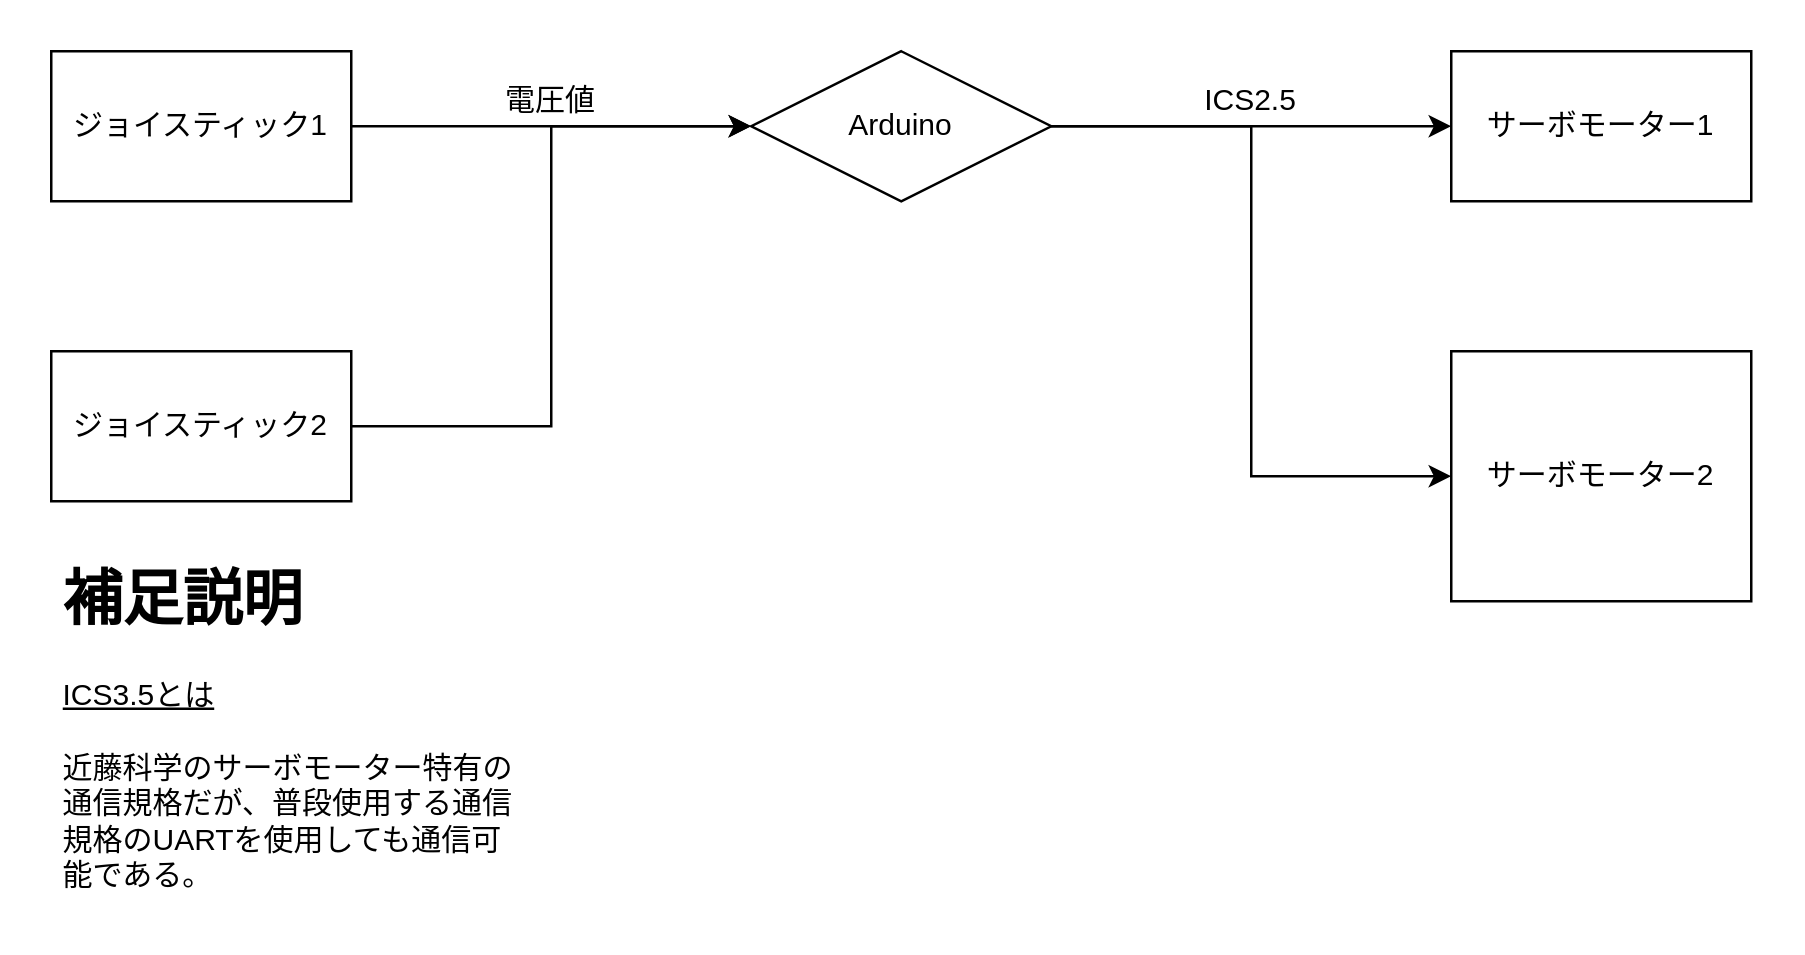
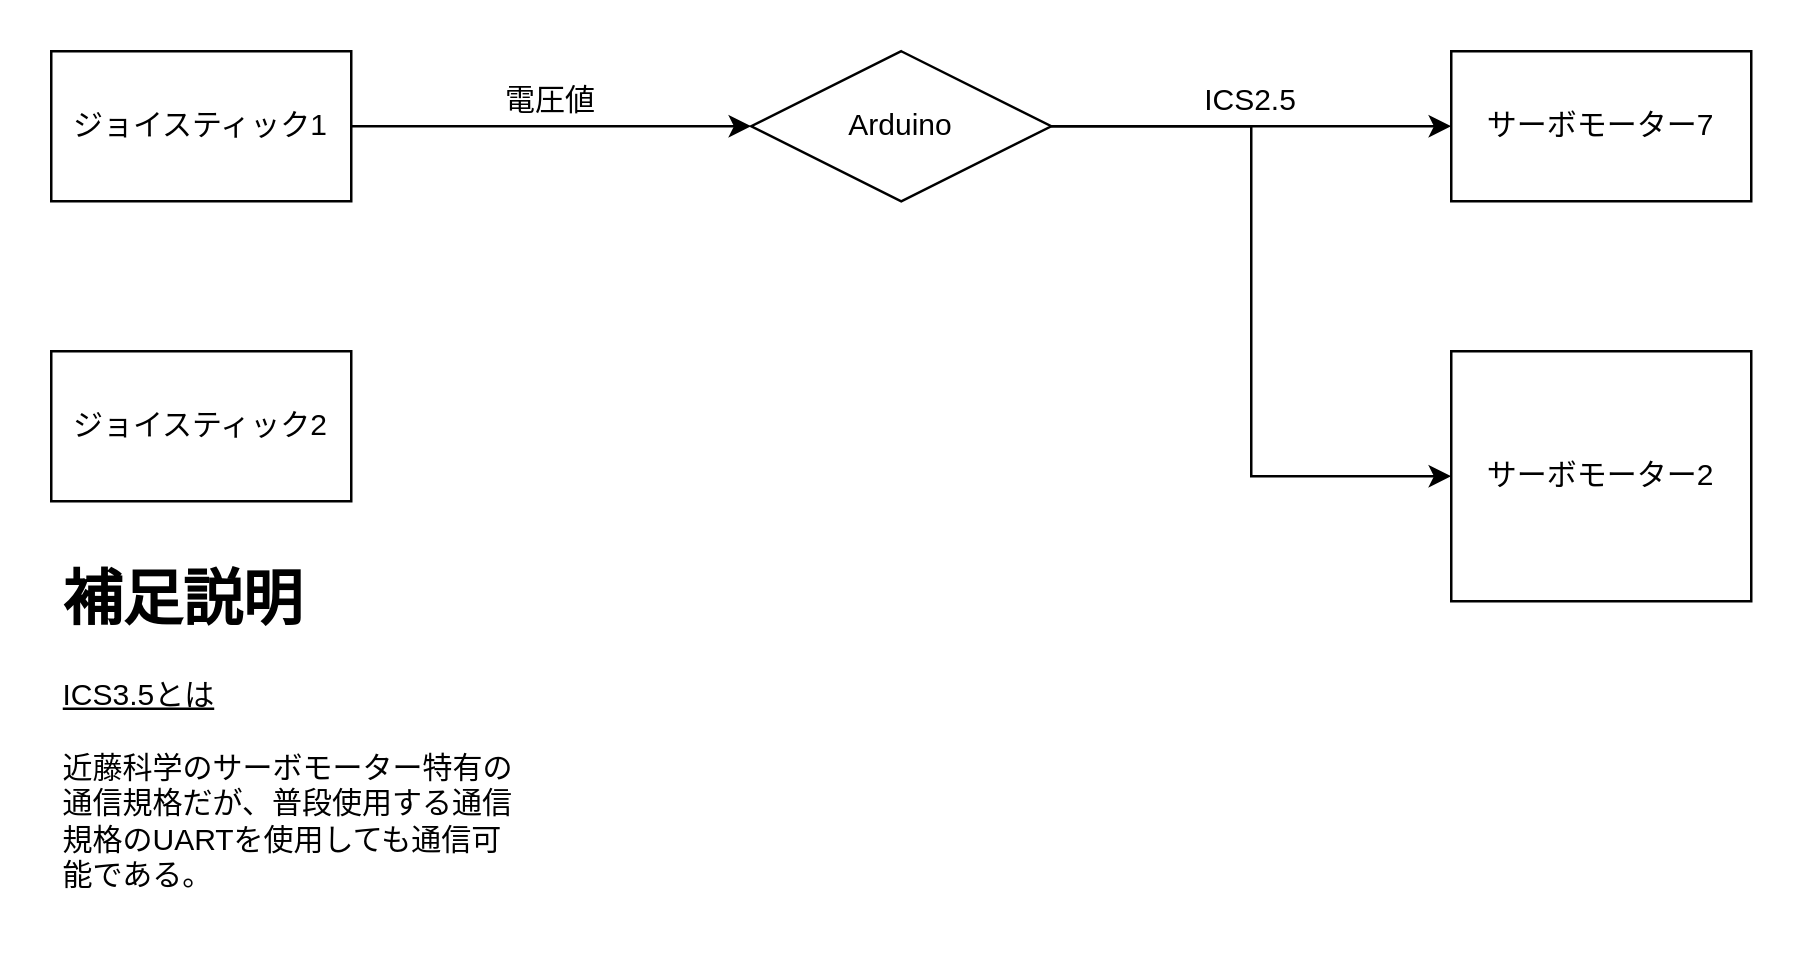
- <mxCell id="10" value="サーボモーター1" style="rounded=0;whiteSpace=wrap;html=1;" vertex="1" parent="1"><mxGeometry x="580" y="20" width="120" height="60" as="geometry" /></mxCell>
+ <mxCell id="10" value="サーボモーター7" style="rounded=0;whiteSpace=wrap;html=1;" vertex="1" parent="1"><mxGeometry x="580" y="20" width="120" height="60" as="geometry" /></mxCell>
- <mxCell id="7" style="edgeStyle=orthogonalEdgeStyle;rounded=0;orthogonalLoop=1;jettySize=auto;html=1;exitX=1;exitY=0.5;exitDx=0;exitDy=0;entryX=0;entryY=0.5;entryDx=0;entryDy=0;" edge="1" parent="1" source="8" target="4"><mxGeometry relative="1" as="geometry" /></mxCell>
